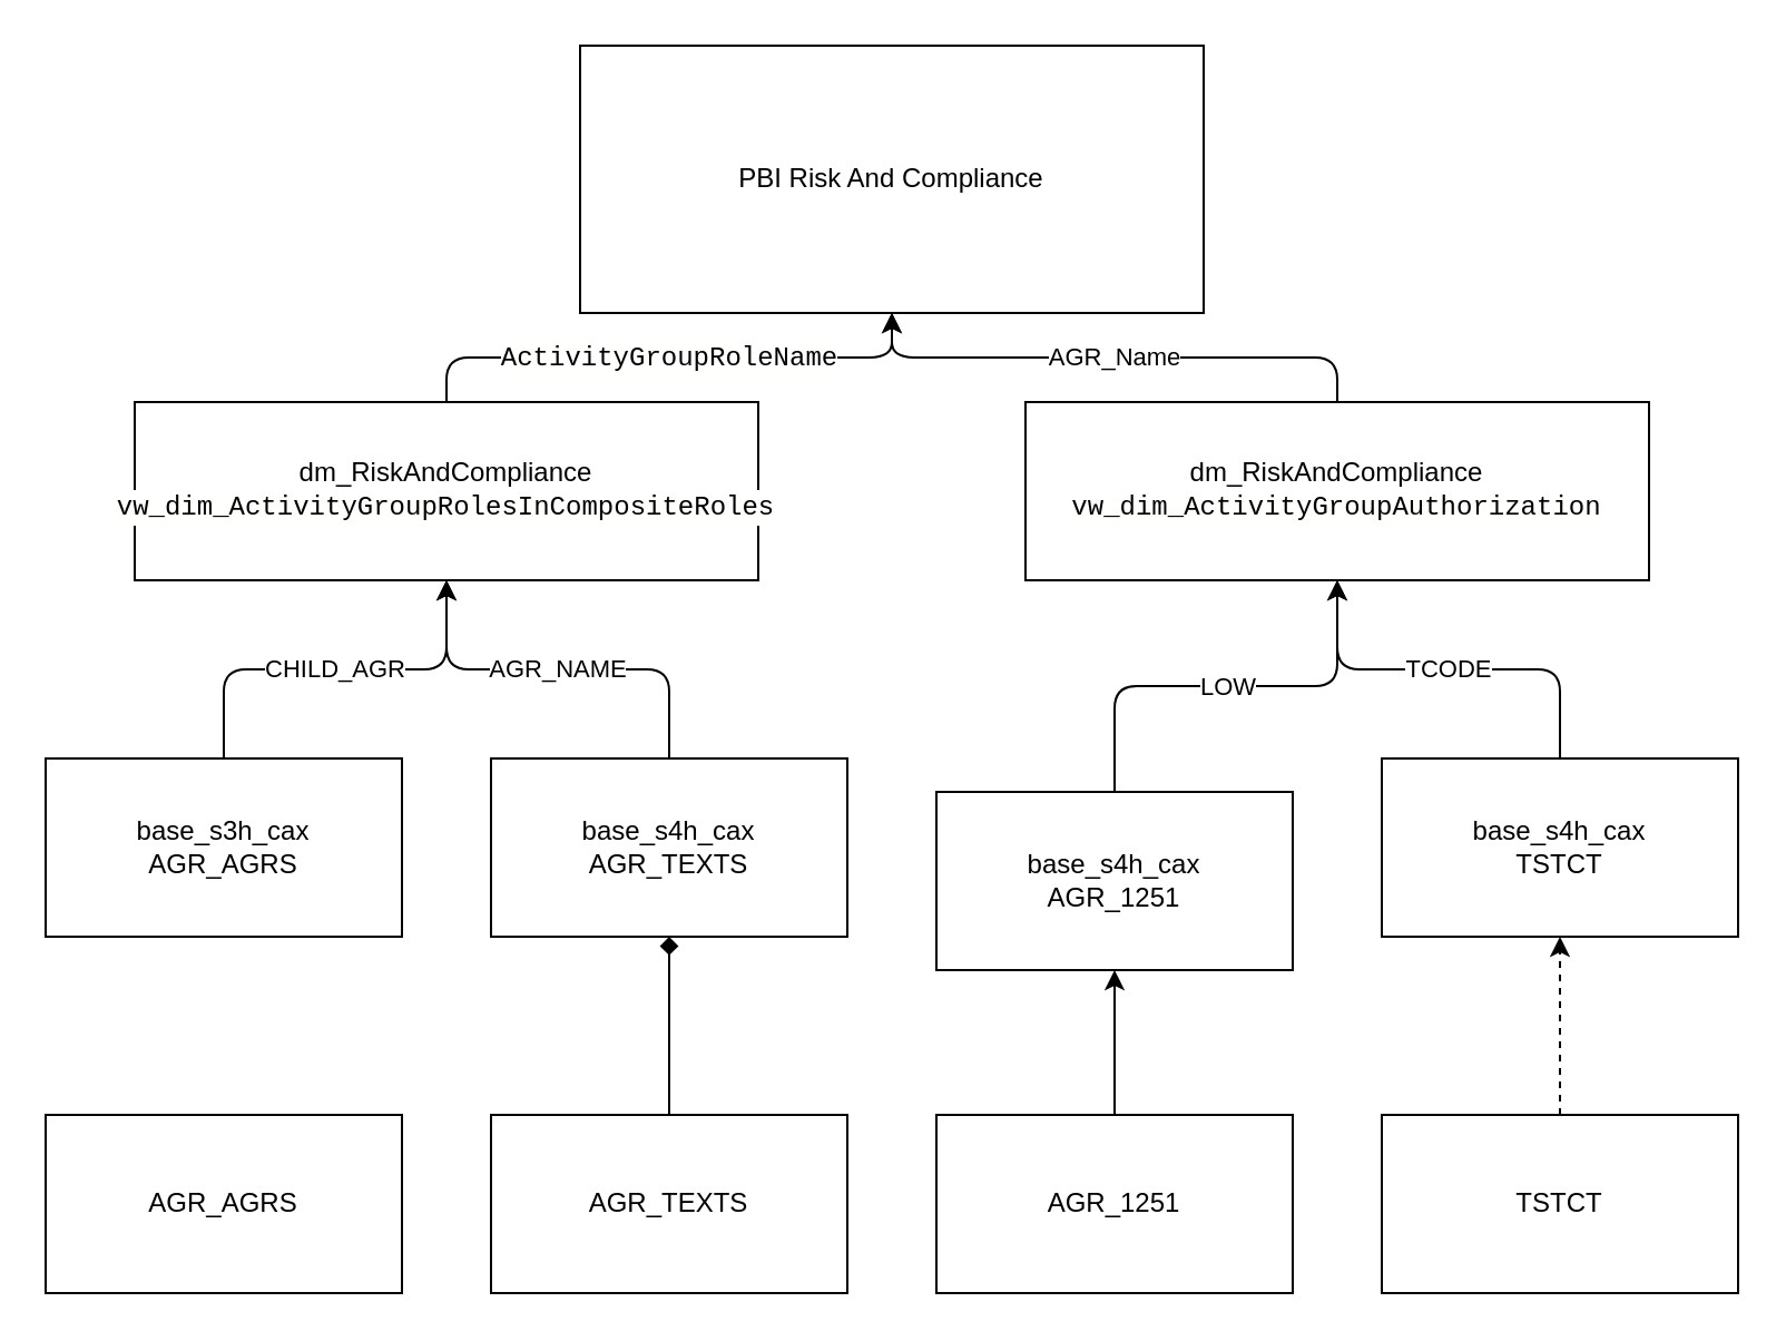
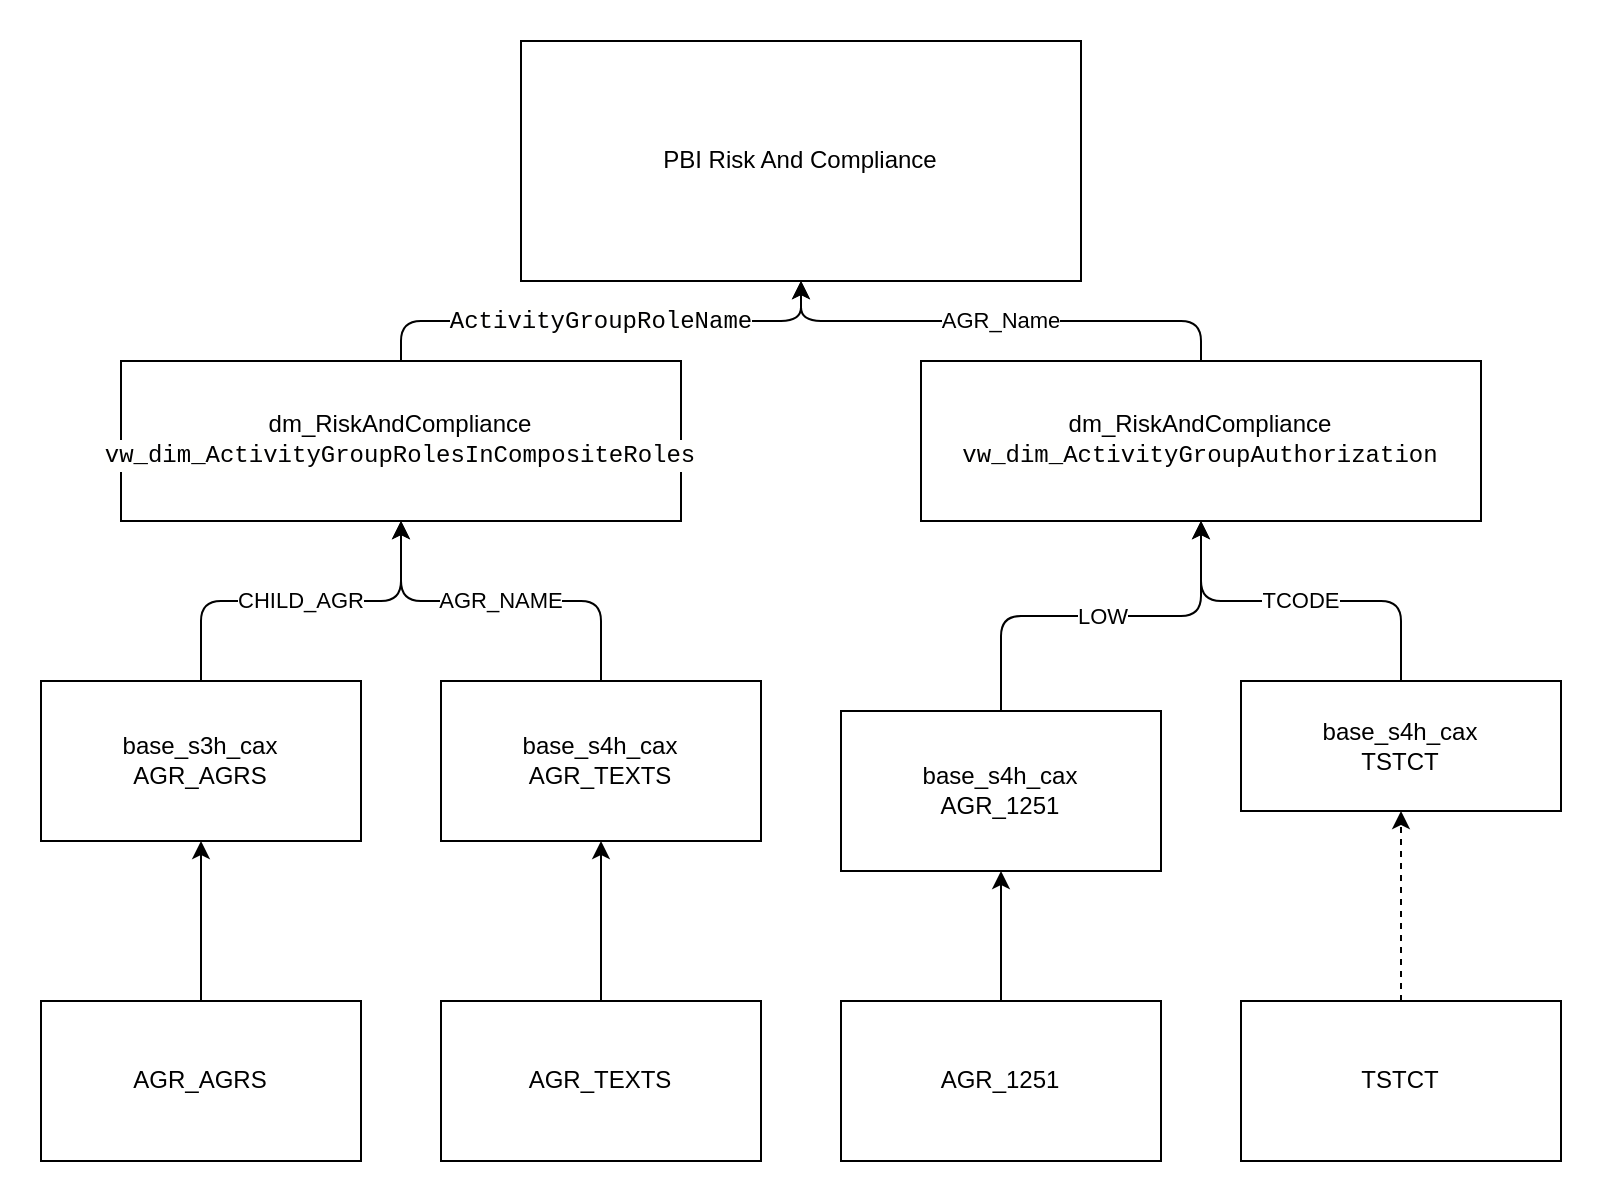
- <mxCell id="19" value="base_s4h_cax&lt;br&gt;TSTCT" style="rounded=0;whiteSpace=wrap;html=1;" vertex="1" parent="1"><mxGeometry x="620" y="340" width="160" height="80" as="geometry" /></mxCell>
+ <mxCell id="19" value="base_s4h_cax&lt;br&gt;TSTCT" style="rounded=0;whiteSpace=wrap;html=1;" vertex="1" parent="1"><mxGeometry x="620" y="340" width="160" height="65" as="geometry" /></mxCell>
- <mxCell id="4" style="edgeStyle=orthogonalEdgeStyle;html=1;exitX=0.5;exitY=0;exitDx=0;exitDy=0;entryX=0.5;entryY=1;entryDx=0;entryDy=0;endArrow=diamond;" edge="1" parent="1" source="5" target="15"><mxGeometry relative="1" as="geometry" /></mxCell>
+ <mxCell id="4" style="edgeStyle=orthogonalEdgeStyle;html=1;exitX=0.5;exitY=0;exitDx=0;exitDy=0;entryX=0.5;entryY=1;entryDx=0;entryDy=0;" edge="1" parent="1" source="5" target="15"><mxGeometry relative="1" as="geometry" /></mxCell>
+ <mxCell id="2" style="edgeStyle=orthogonalEdgeStyle;html=1;exitX=0.5;exitY=0;exitDx=0;exitDy=0;entryX=0.5;entryY=1;entryDx=0;entryDy=0;" edge="1" parent="1" source="3" target="9"><mxGeometry relative="1" as="geometry"><mxPoint x="300" y="420" as="targetPoint" /></mxGeometry></mxCell>
